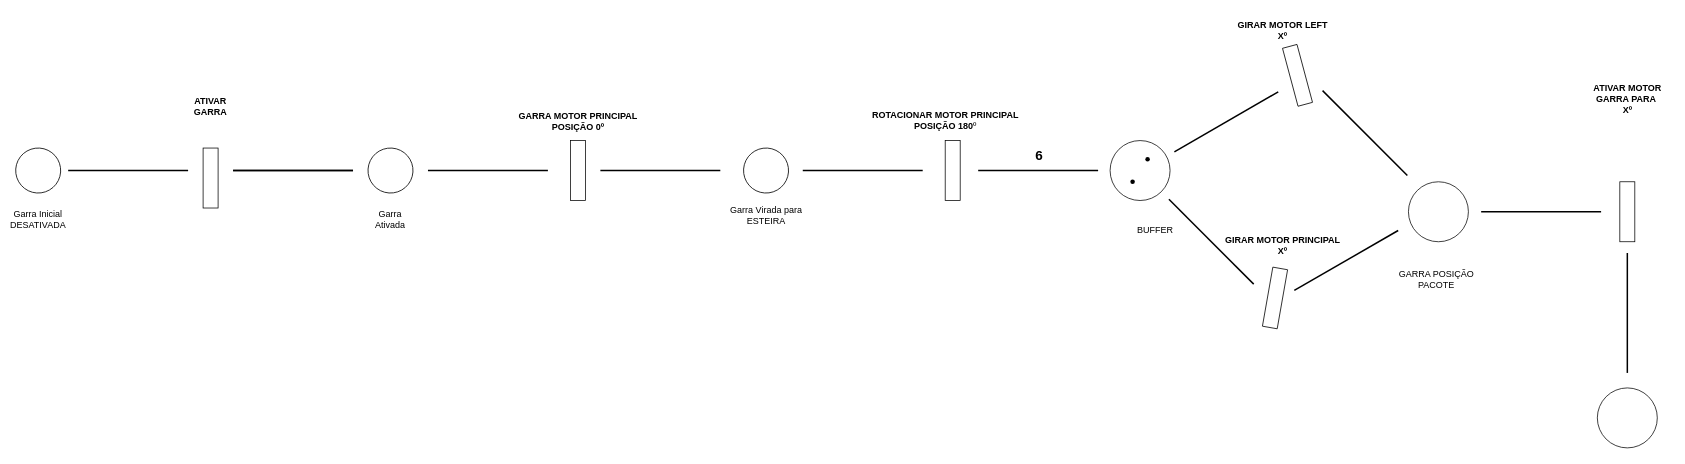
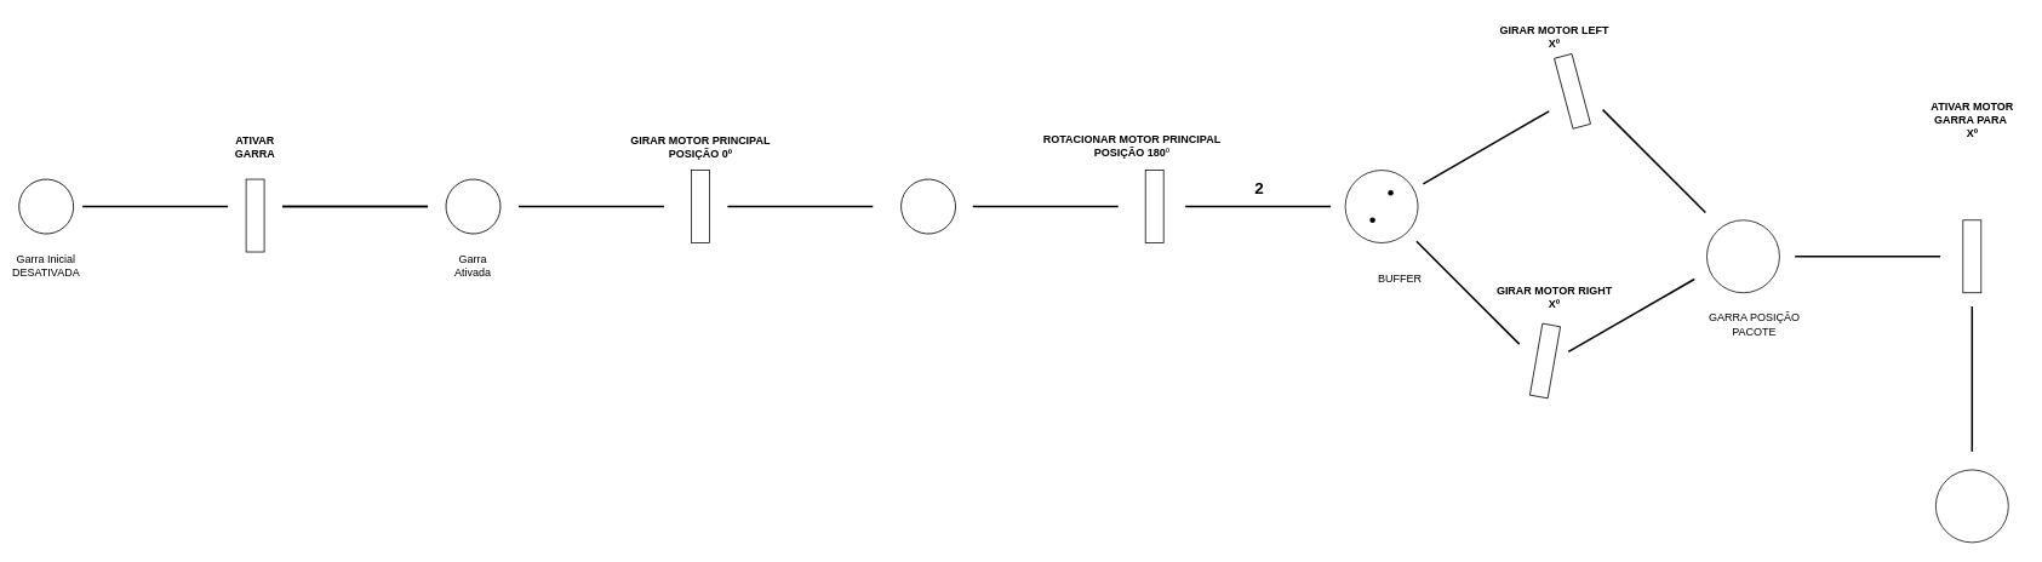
- <mxCell id="6" value="&lt;b&gt;ATIVAR GARRA&lt;/b&gt;" style="text;html=1;strokeColor=none;fillColor=none;align=center;verticalAlign=middle;whiteSpace=wrap;rounded=0;" vertex="1" parent="1"><mxGeometry x="250" y="127" width="60" height="30" as="geometry" /></mxCell>
+ <mxCell id="6" value="&lt;b&gt;ATIVAR GARRA&lt;/b&gt;" style="text;html=1;strokeColor=none;fillColor=none;align=center;verticalAlign=middle;whiteSpace=wrap;rounded=0;" vertex="1" parent="1"><mxGeometry x="250" y="147" width="60" height="30" as="geometry" /></mxCell>
- <mxCell id="19" value="&lt;b&gt;ROTACIONAR MOTOR PRINCIPAL&lt;br&gt;POSIÇÃO 180&lt;/b&gt;º" style="text;html=1;align=center;verticalAlign=middle;resizable=0;points=[];autosize=1;strokeColor=none;fillColor=none;" vertex="1" parent="1"><mxGeometry x="1150" y="140" width="220" height="40" as="geometry" /></mxCell>
+ <mxCell id="19" value="&lt;b&gt;ROTACIONAR MOTOR PRINCIPAL&lt;br&gt;POSIÇÃO 180&lt;/b&gt;º" style="text;html=1;align=center;verticalAlign=middle;resizable=0;points=[];autosize=1;strokeColor=none;fillColor=none;" vertex="1" parent="1"><mxGeometry x="1135" y="140" width="220" height="40" as="geometry" /></mxCell>
- <mxCell id="13" value="&lt;b&gt;GARRA MOTOR PRINCIPAL&lt;br&gt;POSIÇÃO 0º&lt;/b&gt;" style="text;html=1;align=center;verticalAlign=middle;resizable=0;points=[];autosize=1;strokeColor=none;fillColor=none;" vertex="1" parent="1"><mxGeometry x="680" y="142" width="180" height="40" as="geometry" /></mxCell>
+ <mxCell id="13" value="&lt;b&gt;GIRAR MOTOR PRINCIPAL&lt;br&gt;POSIÇÃO 0º&lt;/b&gt;" style="text;html=1;align=center;verticalAlign=middle;resizable=0;points=[];autosize=1;strokeColor=none;fillColor=none;" vertex="1" parent="1"><mxGeometry x="680" y="142" width="180" height="40" as="geometry" /></mxCell>
- <mxCell id="21" value="&lt;b&gt;&lt;font style=&quot;font-size: 18px;&quot;&gt;6&lt;/font&gt;&lt;/b&gt;" style="text;html=1;align=center;verticalAlign=middle;resizable=0;points=[];autosize=1;strokeColor=none;fillColor=none;" vertex="1" parent="1"><mxGeometry x="1370" y="187" width="30" height="40" as="geometry" /></mxCell>
+ <mxCell id="21" value="&lt;b&gt;&lt;font style=&quot;font-size: 18px;&quot;&gt;2&lt;/font&gt;&lt;/b&gt;" style="text;html=1;align=center;verticalAlign=middle;resizable=0;points=[];autosize=1;strokeColor=none;fillColor=none;" vertex="1" parent="1"><mxGeometry x="1370" y="187" width="30" height="40" as="geometry" /></mxCell>
- <mxCell id="17" value="Garra Virada para&lt;br&gt;ESTEIRA" style="text;html=1;align=center;verticalAlign=middle;resizable=0;points=[];autosize=1;strokeColor=none;fillColor=none;" vertex="1" parent="1"><mxGeometry x="961" y="267" width="120" height="40" as="geometry" /></mxCell>
- <mxCell id="30" value="&lt;b&gt;GIRAR MOTOR PRINCIPAL&lt;br&gt;Xº&lt;/b&gt;" style="text;html=1;align=center;verticalAlign=middle;resizable=0;points=[];autosize=1;strokeColor=none;fillColor=none;" vertex="1" parent="1"><mxGeometry x="1635" y="307" width="150" height="40" as="geometry" /></mxCell>
+ <mxCell id="30" value="&lt;b&gt;GIRAR MOTOR RIGHT&lt;br&gt;Xº&lt;/b&gt;" style="text;html=1;align=center;verticalAlign=middle;resizable=0;points=[];autosize=1;strokeColor=none;fillColor=none;" vertex="1" parent="1"><mxGeometry x="1635" y="307" width="150" height="40" as="geometry" /></mxCell>
- <mxCell id="35" value="GARRA POSIÇÃO&lt;br&gt;PACOTE" style="text;html=1;align=center;verticalAlign=middle;resizable=0;points=[];autosize=1;strokeColor=none;fillColor=none;" vertex="1" parent="1"><mxGeometry x="1855" y="352" width="120" height="40" as="geometry" /></mxCell>
+ <mxCell id="35" value="GARRA POSIÇÃO&lt;br&gt;PACOTE" style="text;html=1;align=center;verticalAlign=middle;resizable=0;points=[];autosize=1;strokeColor=none;fillColor=none;" vertex="1" parent="1"><mxGeometry x="1870" y="337" width="120" height="40" as="geometry" /></mxCell>
